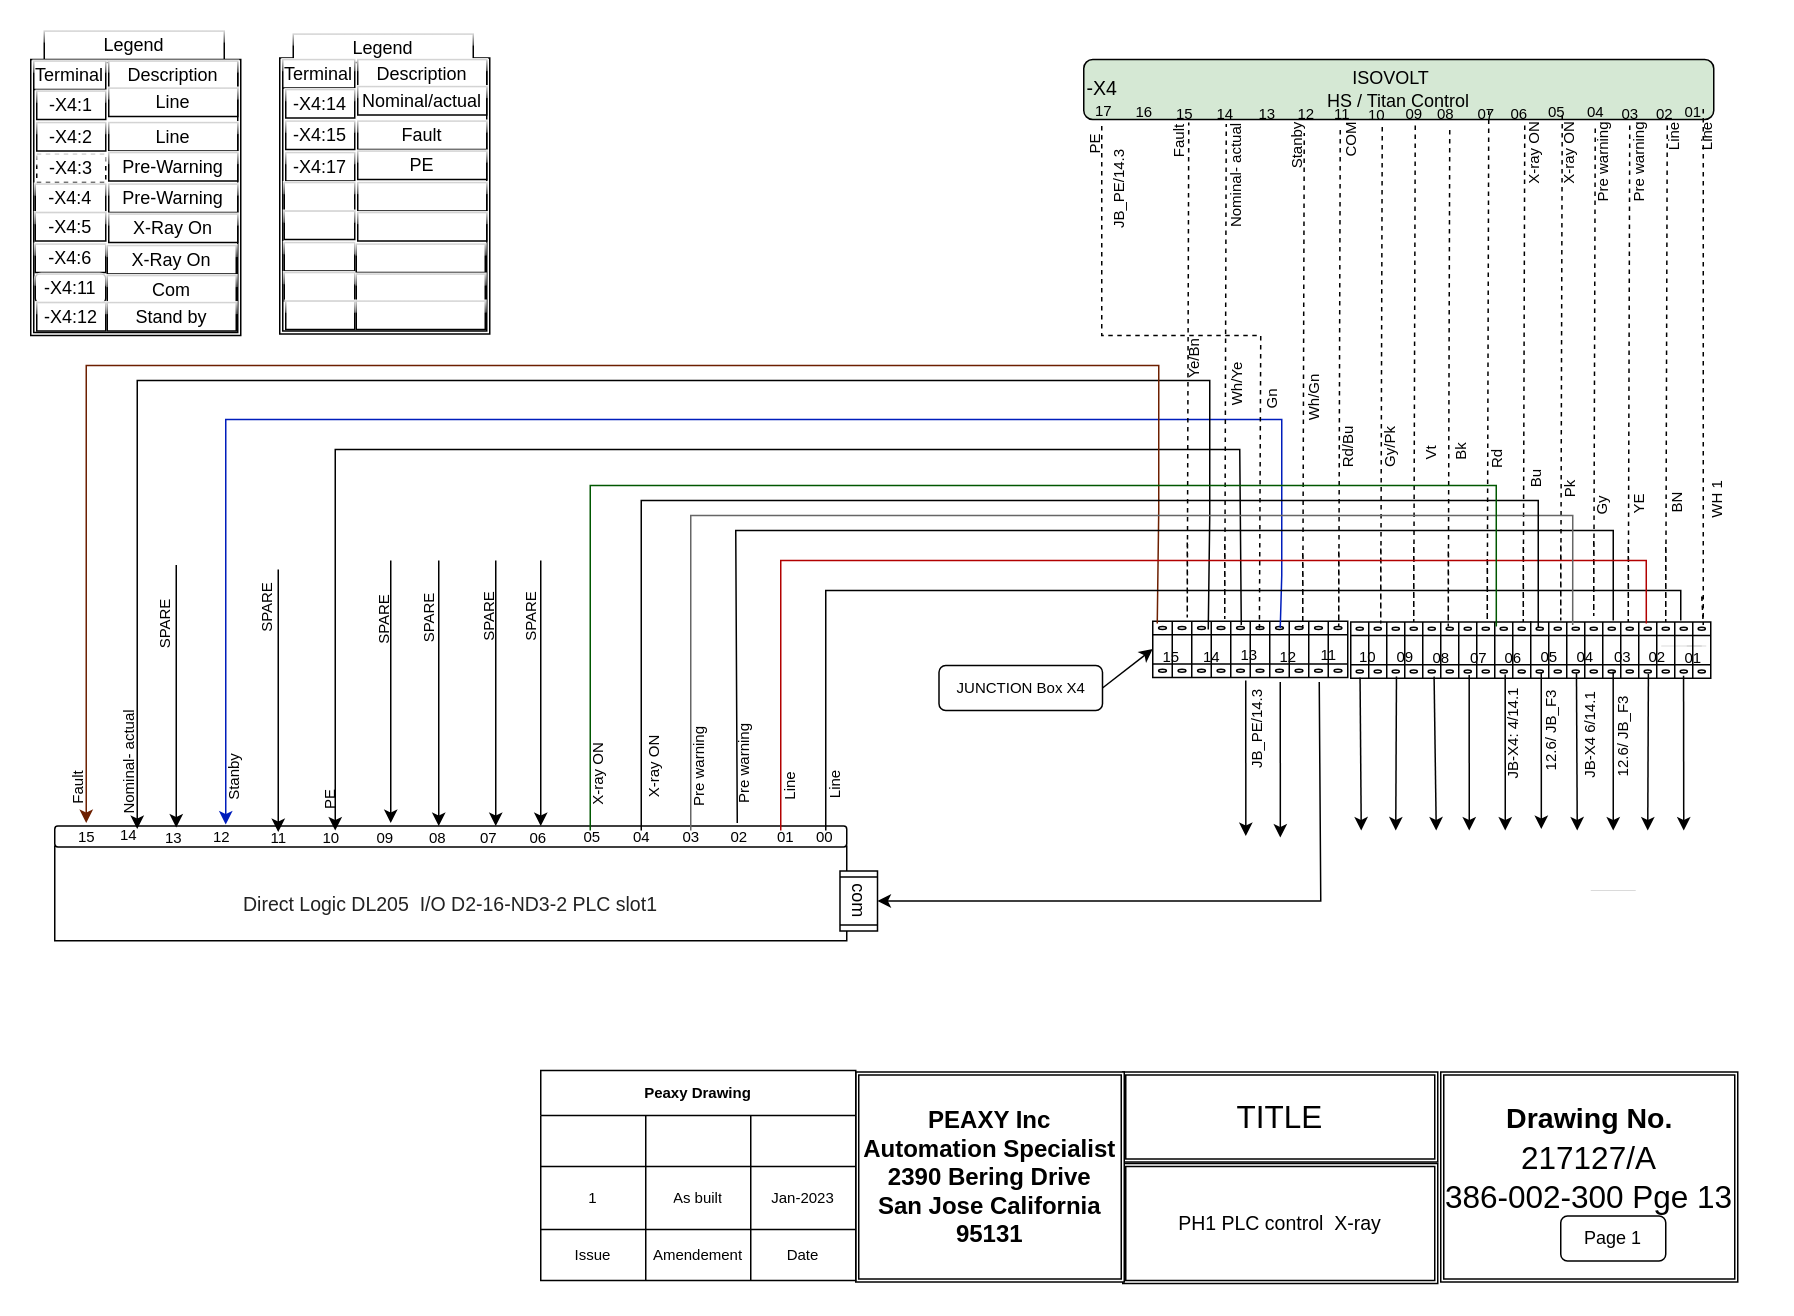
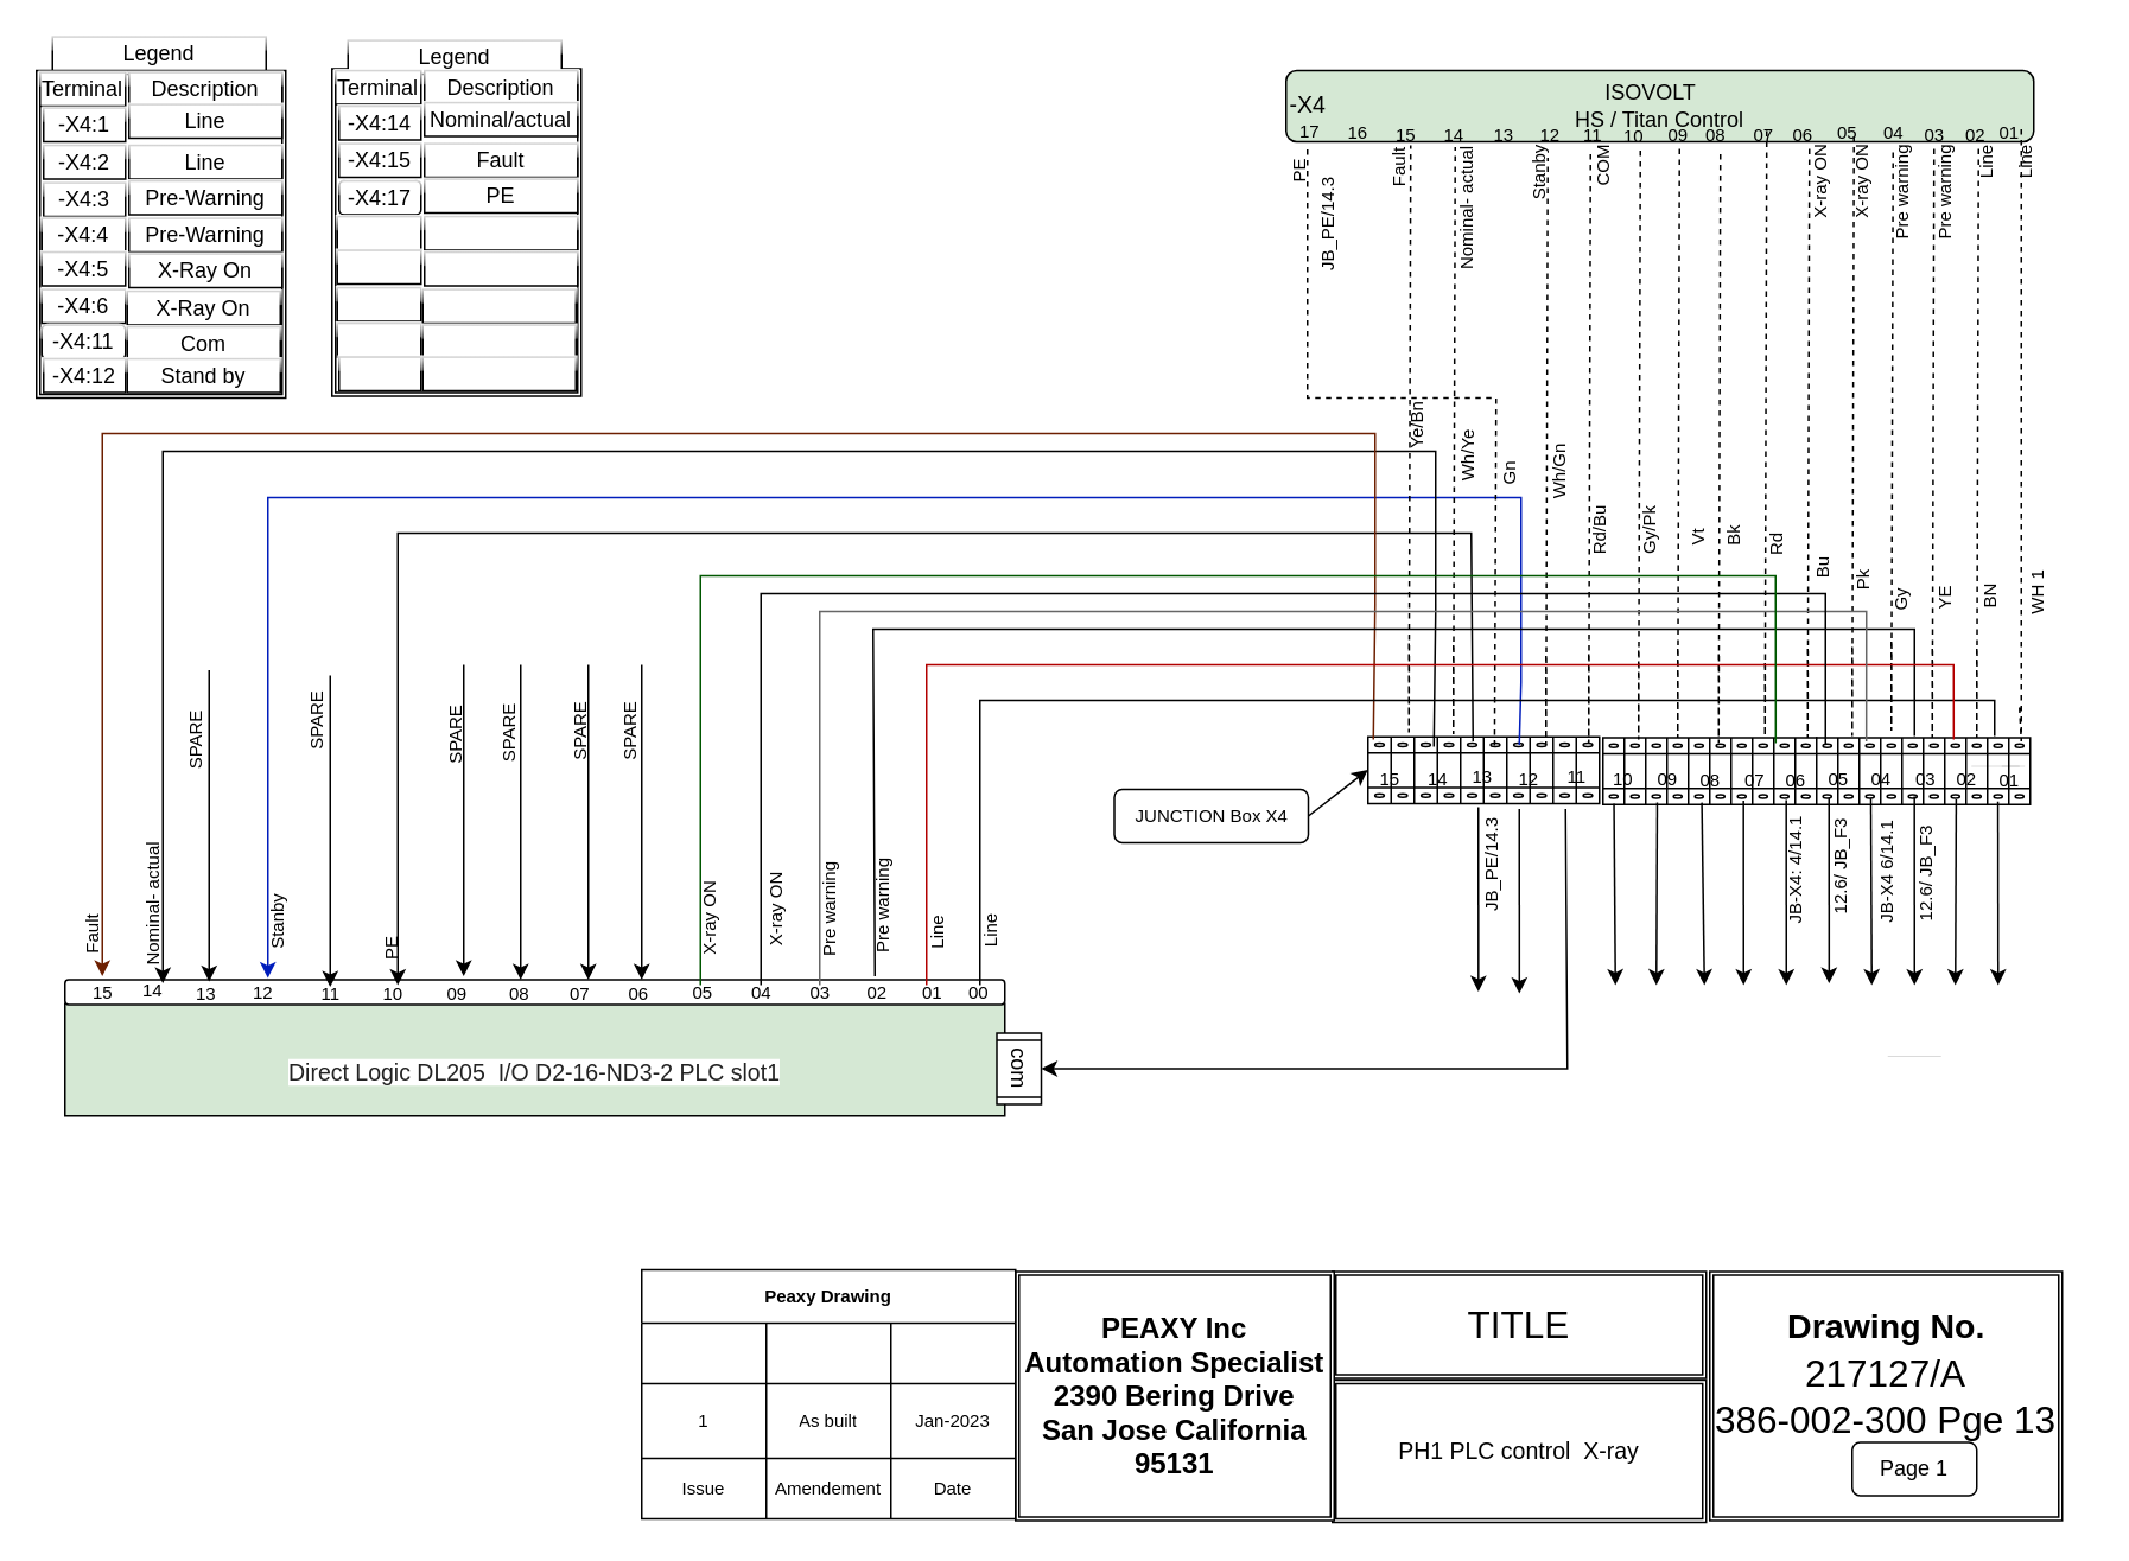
- <mxCell id="193" value="-X4:17" style="rounded=0;whiteSpace=wrap;html=1;glass=1;gradientColor=none;" parent="1" vertex="1"><mxGeometry x="190" y="101" width="46" height="19" as="geometry" /></mxCell>
+ <mxCell id="193" value="-X4:17" style="whiteSpace=wrap;html=1;glass=1;gradientColor=none;rounded=1;" parent="1" vertex="1"><mxGeometry x="190" y="101" width="46" height="19" as="geometry" /></mxCell>
- <mxCell id="173" value="-X4:3" style="rounded=0;whiteSpace=wrap;html=1;glass=1;gradientColor=none;dashed=1;" parent="1" vertex="1"><mxGeometry x="24" y="102" width="46" height="19" as="geometry" /></mxCell>
+ <mxCell id="173" value="-X4:3" style="rounded=0;whiteSpace=wrap;html=1;glass=1;gradientColor=none;" parent="1" vertex="1"><mxGeometry x="24" y="102" width="46" height="19" as="geometry" /></mxCell>
- <mxCell id="21" value="&lt;br style=&quot;color: rgb(34, 34, 34); font-family: Arial, Helvetica, sans-serif; font-size: small; text-align: start; background-color: rgb(255, 255, 255);&quot;&gt;&lt;span style=&quot;color: rgb(34, 34, 34); font-family: Arial, Helvetica, sans-serif; font-size: small; text-align: start; background-color: rgb(255, 255, 255);&quot;&gt;Direct Logic DL205&amp;nbsp; I/O D2-16-ND3-2 PLC slot1&lt;/span&gt;" style="whiteSpace=wrap;html=1;align=center;treeFolding=1;treeMoving=1;newEdgeStyle={&quot;edgeStyle&quot;:&quot;elbowEdgeStyle&quot;,&quot;startArrow&quot;:&quot;none&quot;,&quot;endArrow&quot;:&quot;none&quot;};" parent="1" vertex="1"><mxGeometry x="36" y="563.5" width="528" height="63" as="geometry" /></mxCell>
+ <mxCell id="21" value="&lt;br style=&quot;color: rgb(34, 34, 34); font-family: Arial, Helvetica, sans-serif; font-size: small; text-align: start; background-color: rgb(255, 255, 255);&quot;&gt;&lt;span style=&quot;color: rgb(34, 34, 34); font-family: Arial, Helvetica, sans-serif; font-size: small; text-align: start; background-color: rgb(255, 255, 255);&quot;&gt;Direct Logic DL205&amp;nbsp; I/O D2-16-ND3-2 PLC slot1&lt;/span&gt;" style="whiteSpace=wrap;html=1;align=center;treeFolding=1;treeMoving=1;newEdgeStyle={&quot;edgeStyle&quot;:&quot;elbowEdgeStyle&quot;,&quot;startArrow&quot;:&quot;none&quot;,&quot;endArrow&quot;:&quot;none&quot;};fillColor=#d5e8d4;" parent="1" vertex="1"><mxGeometry x="36" y="563.5" width="528" height="63" as="geometry" /></mxCell>
